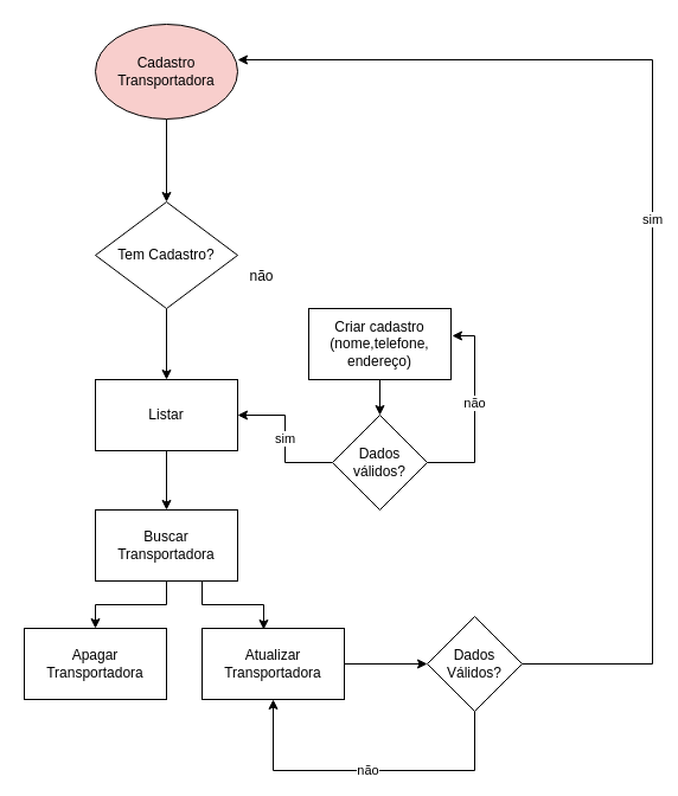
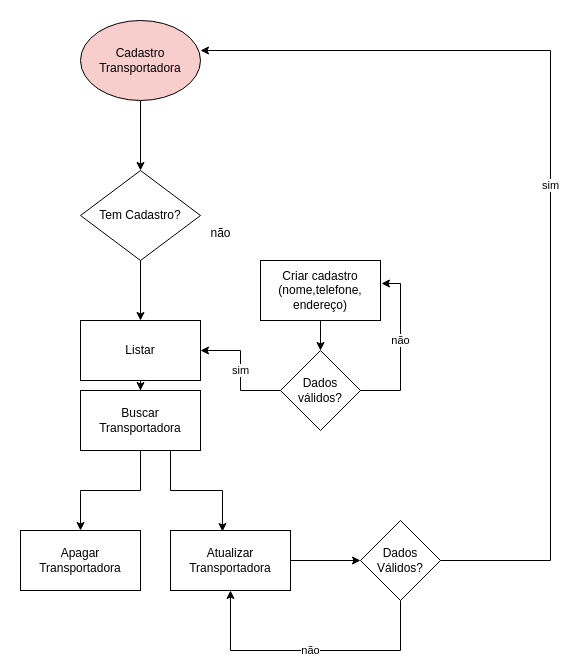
- <mxCell id="11" value="Buscar Transportadora" style="rounded=0;whiteSpace=wrap;html=1;" vertex="1" parent="1"><mxGeometry x="80" y="430" width="120" height="60" as="geometry" /></mxCell>
+ <mxCell id="11" value="Buscar Transportadora" style="rounded=0;whiteSpace=wrap;html=1;" vertex="1" parent="1"><mxGeometry x="80" y="390" width="120" height="60" as="geometry" /></mxCell>
